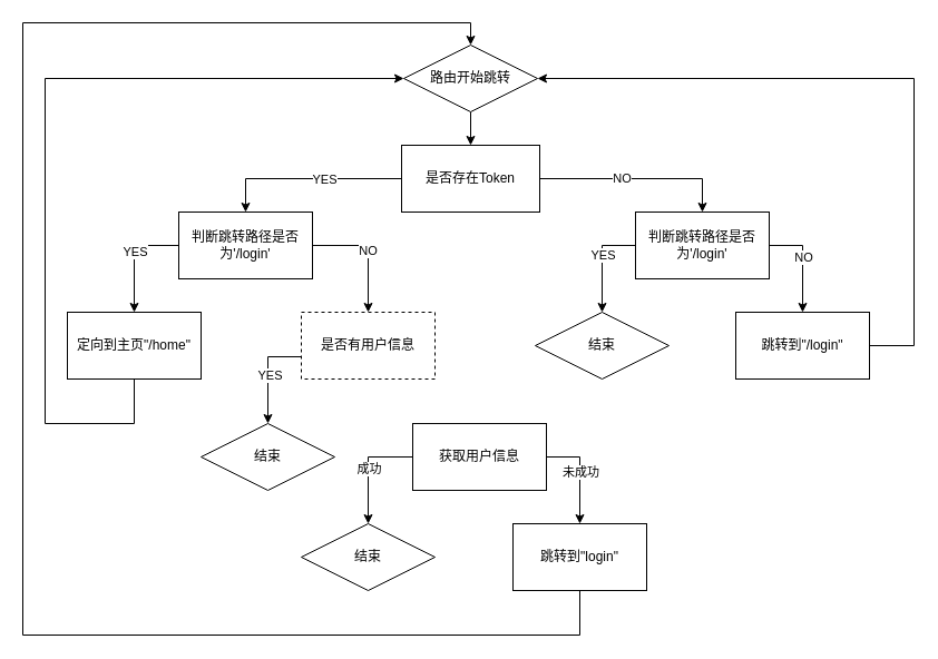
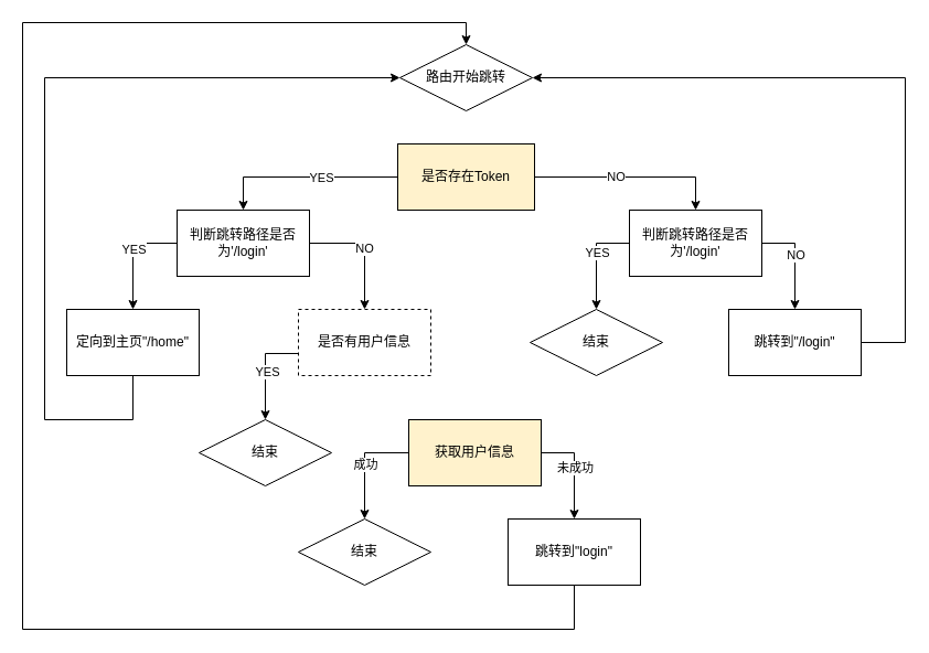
- <mxCell id="2" style="edgeStyle=orthogonalEdgeStyle;rounded=0;orthogonalLoop=1;jettySize=auto;html=1;entryX=0.5;entryY=0;entryDx=0;entryDy=0;" parent="1" source="3" target="8" edge="1"><mxGeometry relative="1" as="geometry" /></mxCell>
- <mxCell id="8" value="是否存在Token" style="rounded=0;whiteSpace=wrap;html=1;" parent="1" vertex="1"><mxGeometry x="360" y="130" width="124" height="60" as="geometry" /></mxCell>
+ <mxCell id="8" value="是否存在Token" style="rounded=0;whiteSpace=wrap;html=1;fillColor=#fff2cc;" parent="1" vertex="1"><mxGeometry x="360" y="130" width="124" height="60" as="geometry" /></mxCell>
- <mxCell id="29" value="获取用户信息" style="rounded=0;whiteSpace=wrap;html=1;" parent="1" vertex="1"><mxGeometry x="370" y="380" width="120" height="60" as="geometry" /></mxCell>
+ <mxCell id="29" value="获取用户信息" style="rounded=0;whiteSpace=wrap;html=1;fillColor=#fff2cc;" parent="1" vertex="1"><mxGeometry x="370" y="380" width="120" height="60" as="geometry" /></mxCell>
